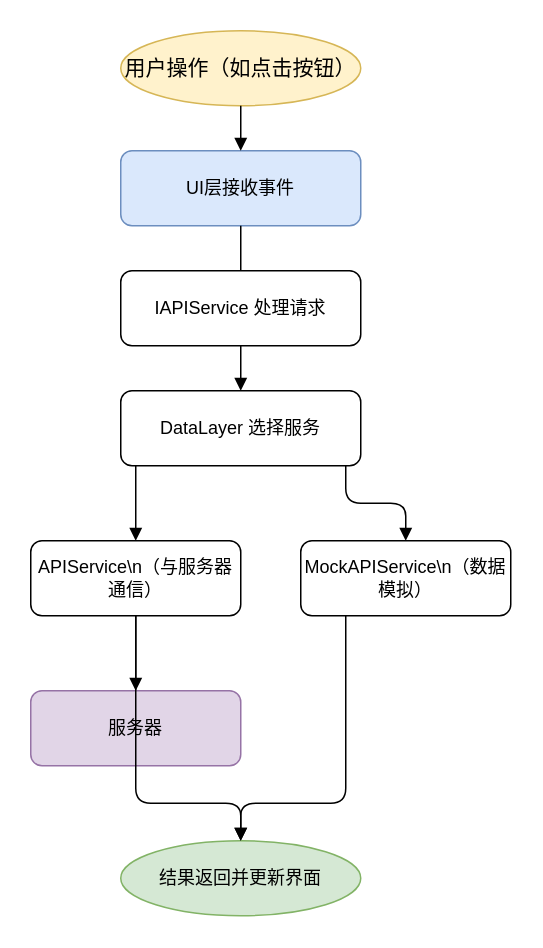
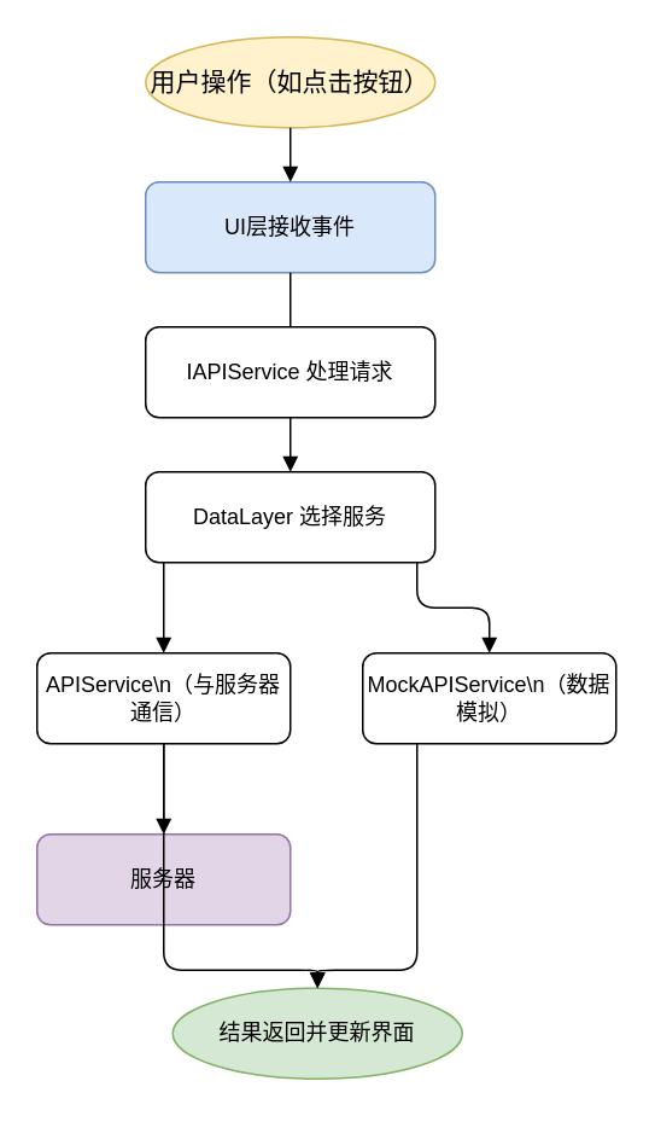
- <mxCell id="9" value="结果返回并更新界面" style="ellipse;whiteSpace=wrap;html=1;fillColor=#d5e8d4;strokeColor=#82b366;" vertex="1" parent="1"><mxGeometry x="80" y="560" width="160" height="50" as="geometry" /></mxCell>
+ <mxCell id="9" value="结果返回并更新界面" style="ellipse;whiteSpace=wrap;html=1;fillColor=#d5e8d4;strokeColor=#82b366;" vertex="1" parent="1"><mxGeometry x="95" y="545" width="160" height="50" as="geometry" /></mxCell>
